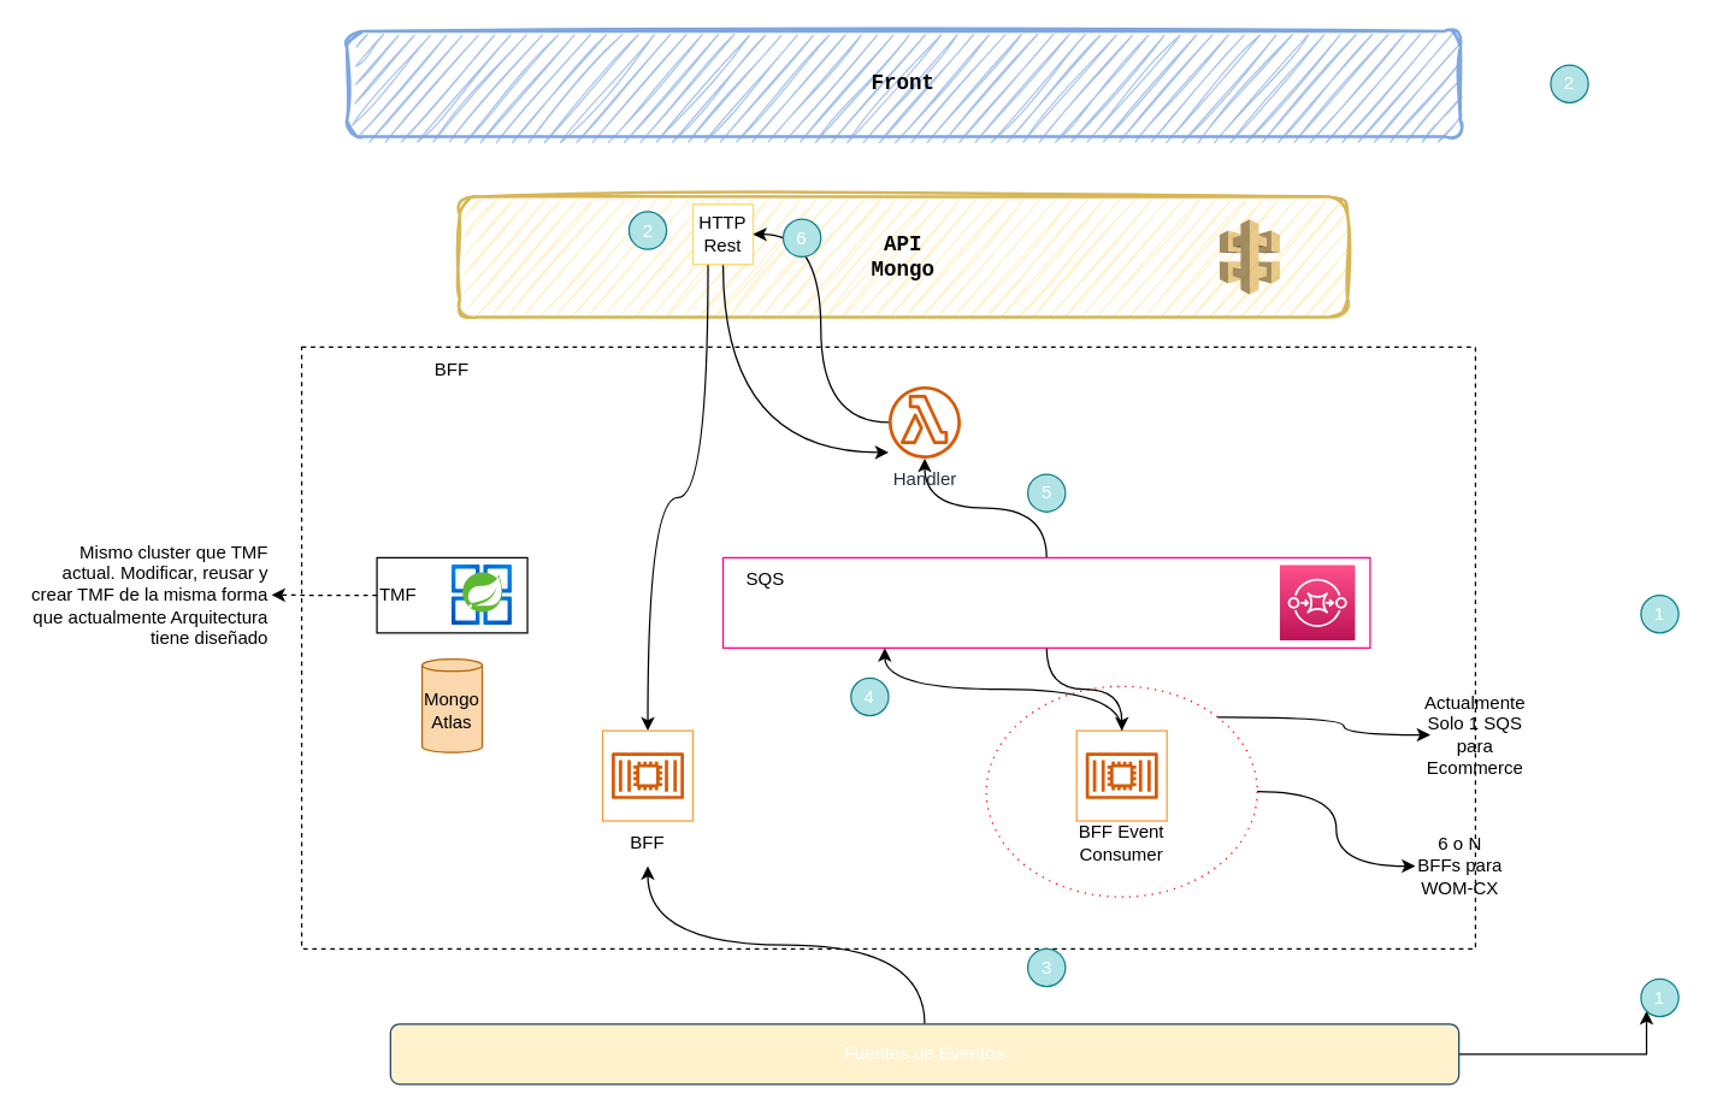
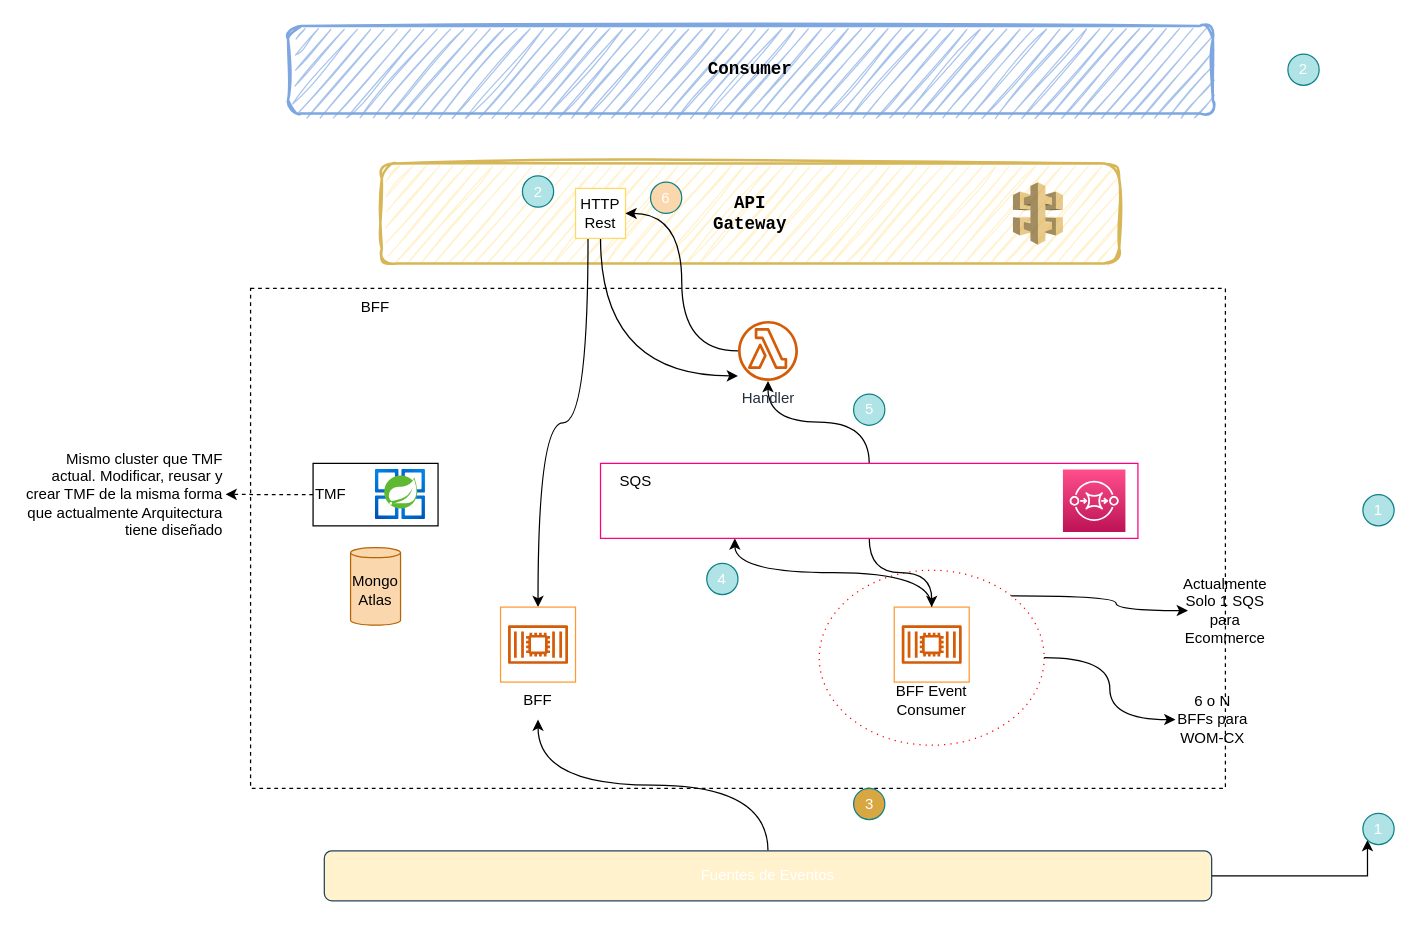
- <mxCell id="11" value="&lt;font face=&quot;Courier New&quot;&gt;&lt;span style=&quot;font-size: 14px;&quot;&gt;&lt;b&gt;Front&lt;/b&gt;&lt;/span&gt;&lt;/font&gt;" style="rounded=1;whiteSpace=wrap;html=1;fillColor=#A9C4EB;strokeColor=#7EA6E0;strokeWidth=2;sketch=1;curveFitting=1;jiggle=2;" vertex="1" parent="1"><mxGeometry x="230" y="20" width="740" height="70" as="geometry" /></mxCell>
+ <mxCell id="11" value="&lt;font face=&quot;Courier New&quot;&gt;&lt;span style=&quot;font-size: 14px;&quot;&gt;&lt;b&gt;Consumer&lt;/b&gt;&lt;/span&gt;&lt;/font&gt;" style="rounded=1;whiteSpace=wrap;html=1;fillColor=#A9C4EB;strokeColor=#7EA6E0;strokeWidth=2;sketch=1;curveFitting=1;jiggle=2;" vertex="1" parent="1"><mxGeometry x="230" y="20" width="740" height="70" as="geometry" /></mxCell>
- <mxCell id="14" value="HTTP Rest" style="rounded=0;whiteSpace=wrap;html=1;strokeColor=#FFD966;" vertex="1" parent="1"><mxGeometry x="460" y="135" width="40" height="40" as="geometry" /></mxCell>
+ <mxCell id="14" value="HTTP Rest" style="rounded=0;whiteSpace=wrap;html=1;strokeColor=#FFD966;" vertex="1" parent="1"><mxGeometry x="460" y="150" width="40" height="40" as="geometry" /></mxCell>
- <mxCell id="44" value="6" style="ellipse;whiteSpace=wrap;html=1;aspect=fixed;fillColor=#b0e3e6;strokeColor=#0e8088;fontColor=#FFFFFF;" vertex="1" parent="1"><mxGeometry x="520" y="145" width="25" height="25" as="geometry" /></mxCell>
+ <mxCell id="44" value="6" style="ellipse;whiteSpace=wrap;html=1;aspect=fixed;fillColor=#fad7ac;strokeColor=#0e8088;fontColor=#FFFFFF;" vertex="1" parent="1"><mxGeometry x="520" y="145" width="25" height="25" as="geometry" /></mxCell>
- <mxCell id="9" value="&lt;font style=&quot;font-size: 14px;&quot; face=&quot;Courier New&quot;&gt;&lt;b&gt;API&lt;br&gt;Mongo&lt;/b&gt;&lt;/font&gt;" style="rounded=1;whiteSpace=wrap;html=1;fillColor=#fff2cc;strokeColor=#d6b656;strokeWidth=2;sketch=1;curveFitting=1;jiggle=2;" vertex="1" parent="1"><mxGeometry x="305" y="130" width="590" height="80" as="geometry" /></mxCell>
+ <mxCell id="9" value="&lt;font style=&quot;font-size: 14px;&quot; face=&quot;Courier New&quot;&gt;&lt;b&gt;API&lt;br&gt;Gateway&lt;/b&gt;&lt;/font&gt;" style="rounded=1;whiteSpace=wrap;html=1;fillColor=#fff2cc;strokeColor=#d6b656;strokeWidth=2;sketch=1;curveFitting=1;jiggle=2;" vertex="1" parent="1"><mxGeometry x="305" y="130" width="590" height="80" as="geometry" /></mxCell>
- <mxCell id="41" value="3" style="ellipse;whiteSpace=wrap;html=1;aspect=fixed;fillColor=#b0e3e6;strokeColor=#0e8088;fontColor=#FFFFFF;" vertex="1" parent="1"><mxGeometry x="682.5" y="630" width="25" height="25" as="geometry" /></mxCell>
+ <mxCell id="41" value="3" style="ellipse;whiteSpace=wrap;html=1;aspect=fixed;fillColor=#d9a741;strokeColor=#0e8088;fontColor=#FFFFFF;" vertex="1" parent="1"><mxGeometry x="682.5" y="630" width="25" height="25" as="geometry" /></mxCell>
